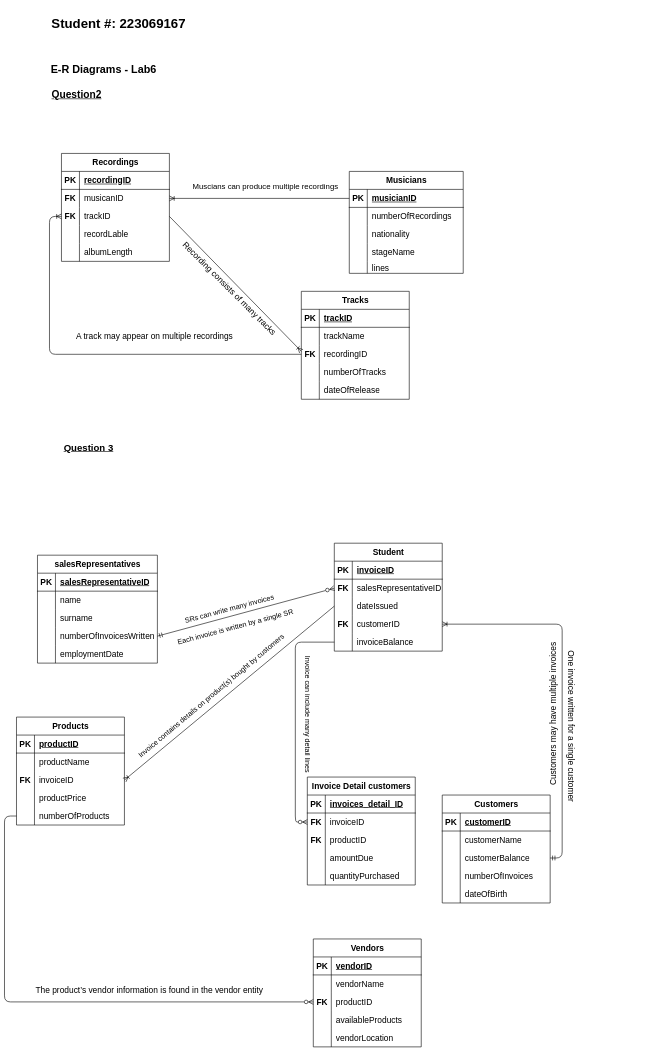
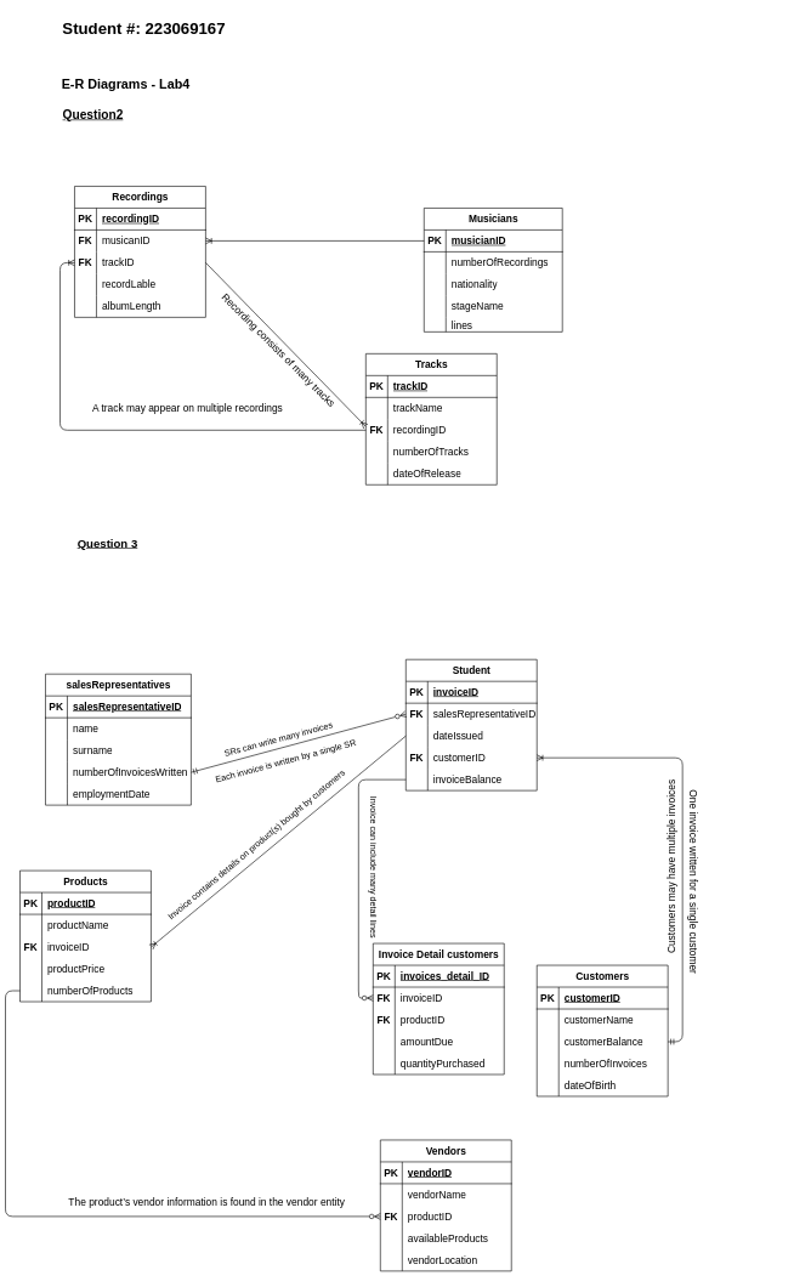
- <mxCell id="109" value="&lt;span style=&quot;font-size: 18px;&quot;&gt;&lt;b&gt;E-R Diagrams - Lab6&lt;br&gt;&lt;/b&gt;&lt;/span&gt;" style="text;html=1;align=center;verticalAlign=middle;resizable=0;points=[];autosize=1;strokeColor=none;fillColor=none;" vertex="1" parent="1"><mxGeometry x="65" y="95" width="200" height="40" as="geometry" /></mxCell>
+ <mxCell id="109" value="&lt;span style=&quot;font-size: 18px;&quot;&gt;&lt;b&gt;E-R Diagrams - Lab4&lt;br&gt;&lt;/b&gt;&lt;/span&gt;" style="text;html=1;align=center;verticalAlign=middle;resizable=0;points=[];autosize=1;strokeColor=none;fillColor=none;" vertex="1" parent="1"><mxGeometry x="65" y="95" width="200" height="40" as="geometry" /></mxCell>
- <mxCell id="143" value="&lt;span style=&quot;font-size: 13px;&quot;&gt;Muscians&lt;/span&gt;&amp;nbsp;can produce multiple recordings" style="text;html=1;align=center;verticalAlign=middle;resizable=0;points=[];autosize=1;strokeColor=none;fillColor=none;fontSize=13;" vertex="1" parent="1"><mxGeometry x="300" y="295" width="270" height="30" as="geometry" /></mxCell>
- <mxCell id="90" value="The product’s vendor information is found in the vendor entity" style="text;whiteSpace=wrap;html=1;fontSize=14;" vertex="1" parent="1"><mxGeometry x="50" y="1635" width="390" height="40" as="geometry" /></mxCell>
+ <mxCell id="90" value="The product’s vendor information is found in the vendor entity" style="text;whiteSpace=wrap;html=1;fontSize=14;" vertex="1" parent="1"><mxGeometry x="85" y="1635" width="390" height="40" as="geometry" /></mxCell>
